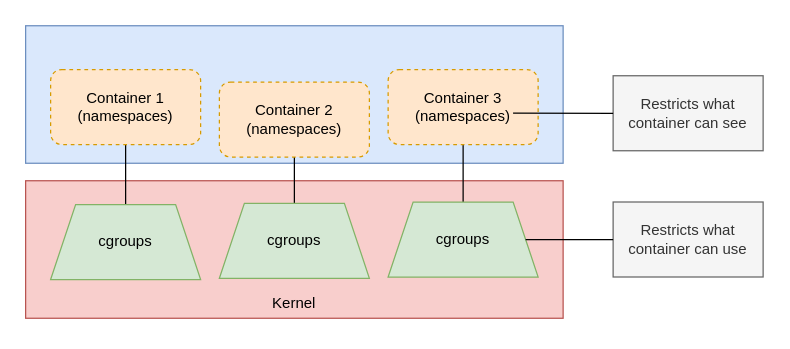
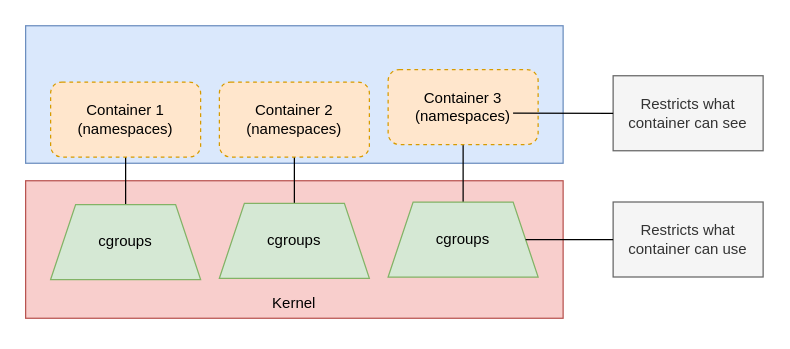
- <mxCell id="5" value="&lt;div&gt;Container 1&lt;/div&gt;&lt;div&gt;(namespaces)&lt;br&gt;&lt;/div&gt;" style="rounded=1;whiteSpace=wrap;html=1;dashed=1;fillColor=#ffe6cc;strokeColor=#d79b00;" vertex="1" parent="1"><mxGeometry x="40" y="55" width="120" height="60" as="geometry" /></mxCell>
+ <mxCell id="5" value="&lt;div&gt;Container 1&lt;/div&gt;&lt;div&gt;(namespaces)&lt;br&gt;&lt;/div&gt;" style="rounded=1;whiteSpace=wrap;html=1;dashed=1;fillColor=#ffe6cc;strokeColor=#d79b00;" vertex="1" parent="1"><mxGeometry x="40" y="65" width="120" height="60" as="geometry" /></mxCell>
